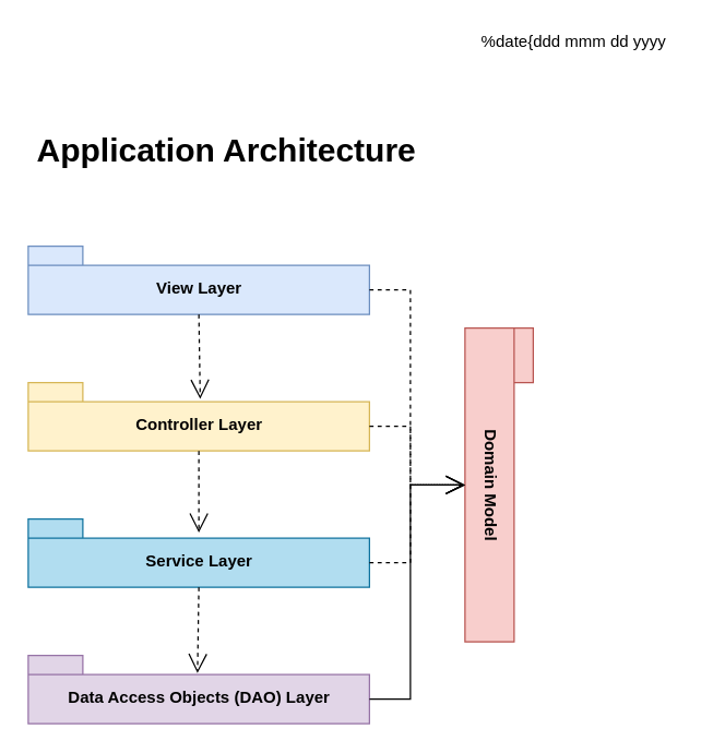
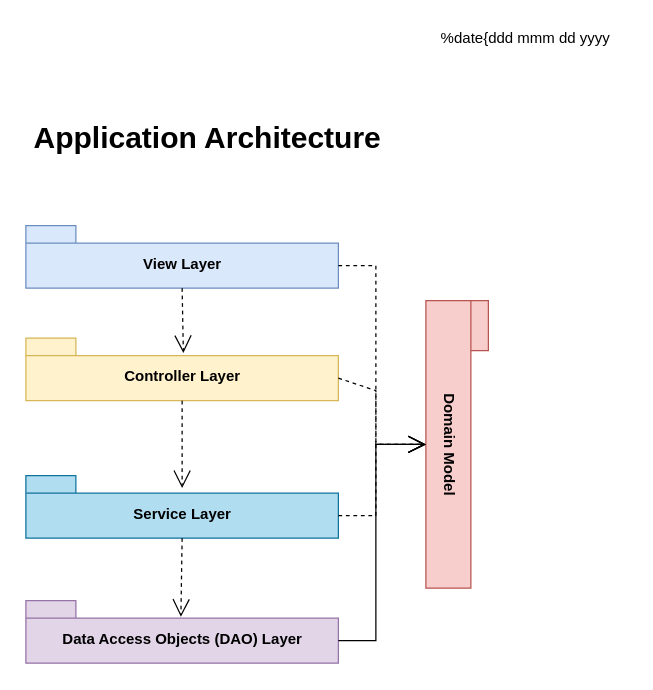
- <mxCell id="3" value="&lt;font style=&quot;font-size: 12px;&quot;&gt;Controller Layer&lt;/font&gt;" style="shape=folder;fontStyle=1;spacingTop=10;tabWidth=40;tabHeight=14;tabPosition=left;html=1;fillColor=#fff2cc;strokeColor=#d6b656;fontSize=14;" parent="1" vertex="1"><mxGeometry x="20" y="280" width="250" height="50" as="geometry" /></mxCell>
+ <mxCell id="3" value="&lt;font style=&quot;font-size: 12px;&quot;&gt;Controller Layer&lt;/font&gt;" style="shape=folder;fontStyle=1;spacingTop=10;tabWidth=40;tabHeight=14;tabPosition=left;html=1;fillColor=#fff2cc;strokeColor=#d6b656;fontSize=14;" parent="1" vertex="1"><mxGeometry x="20" y="270" width="250" height="50" as="geometry" /></mxCell>
